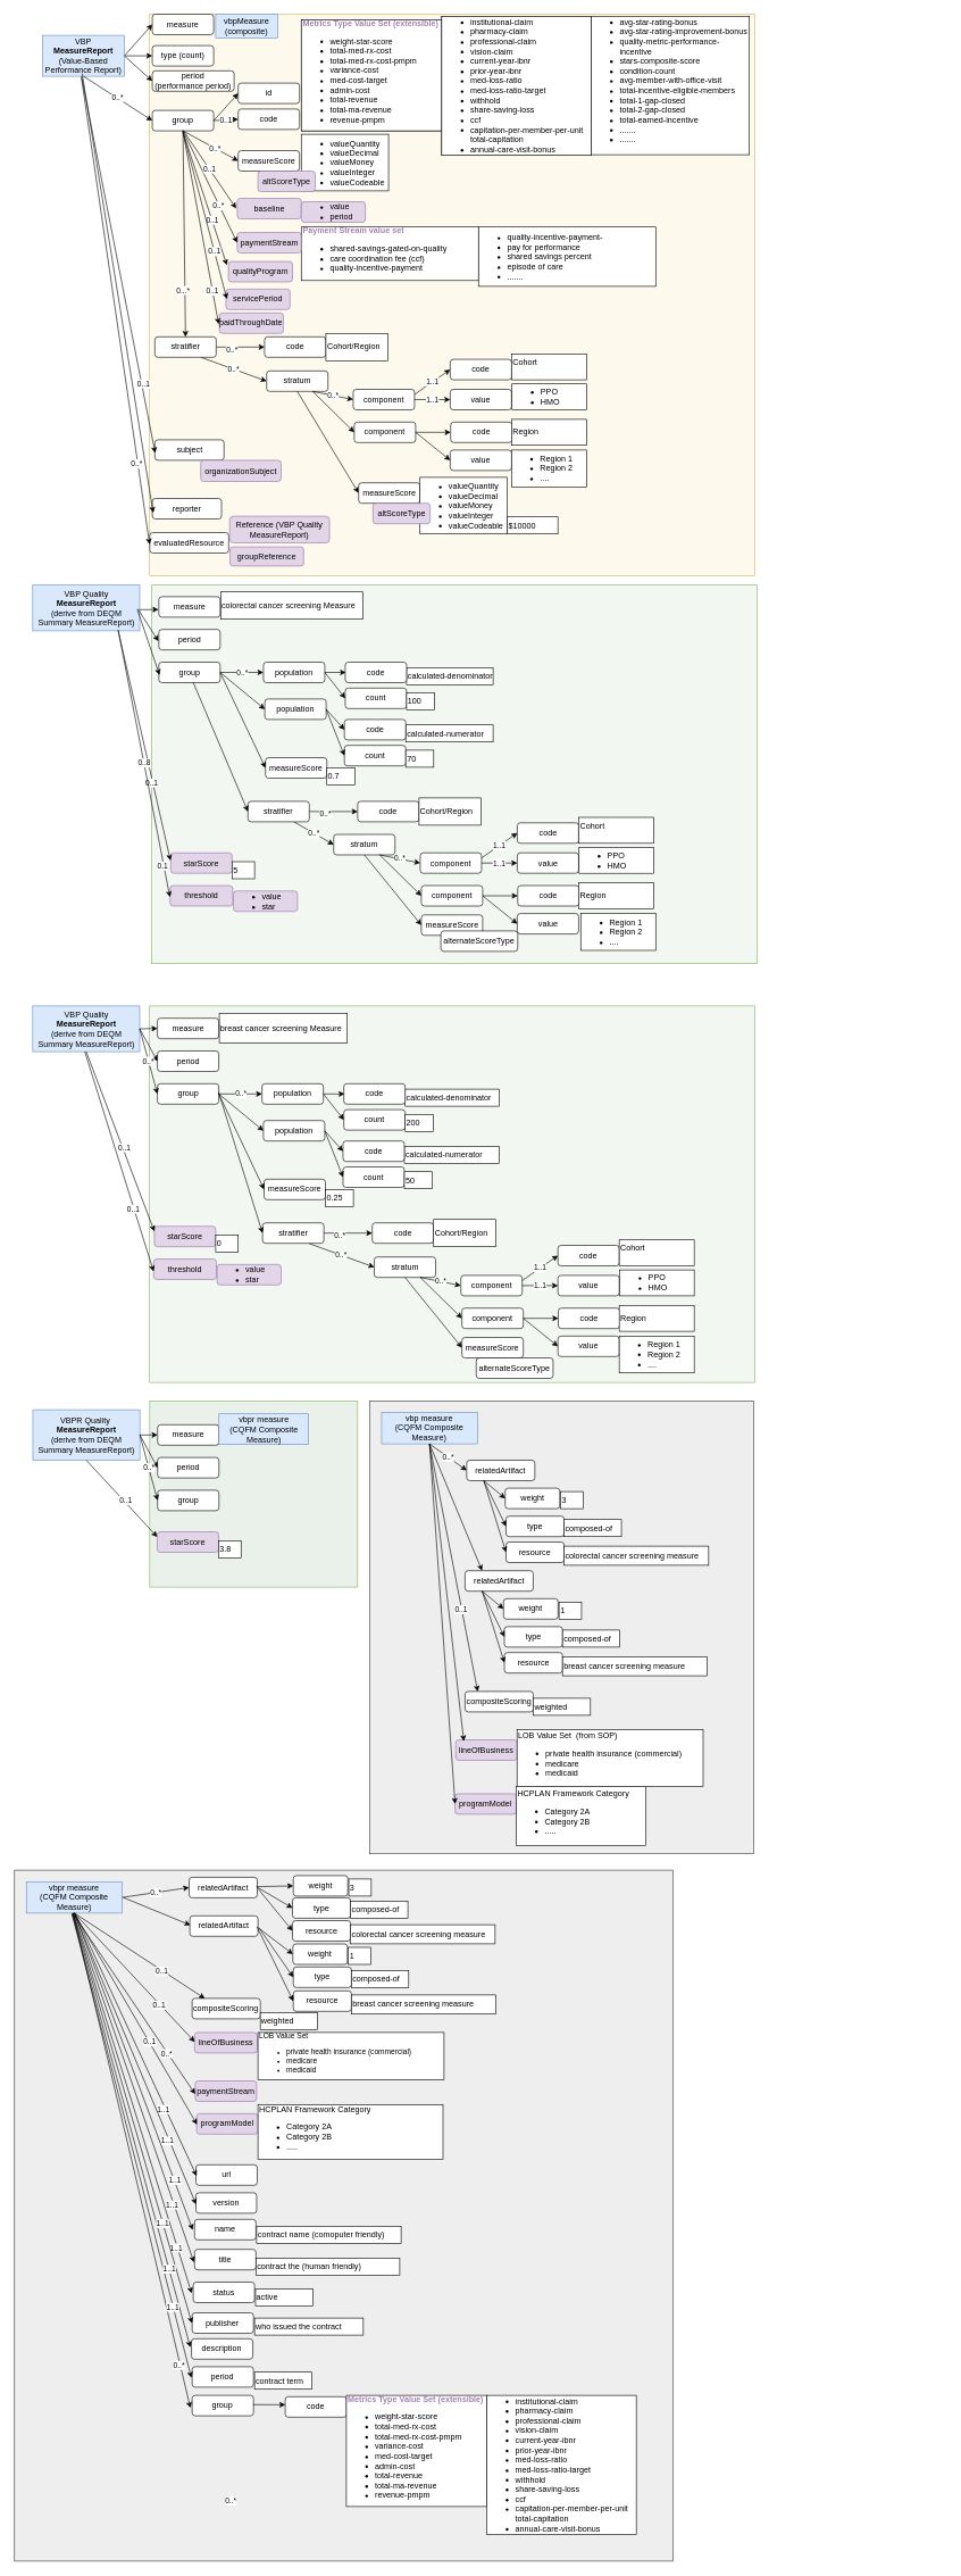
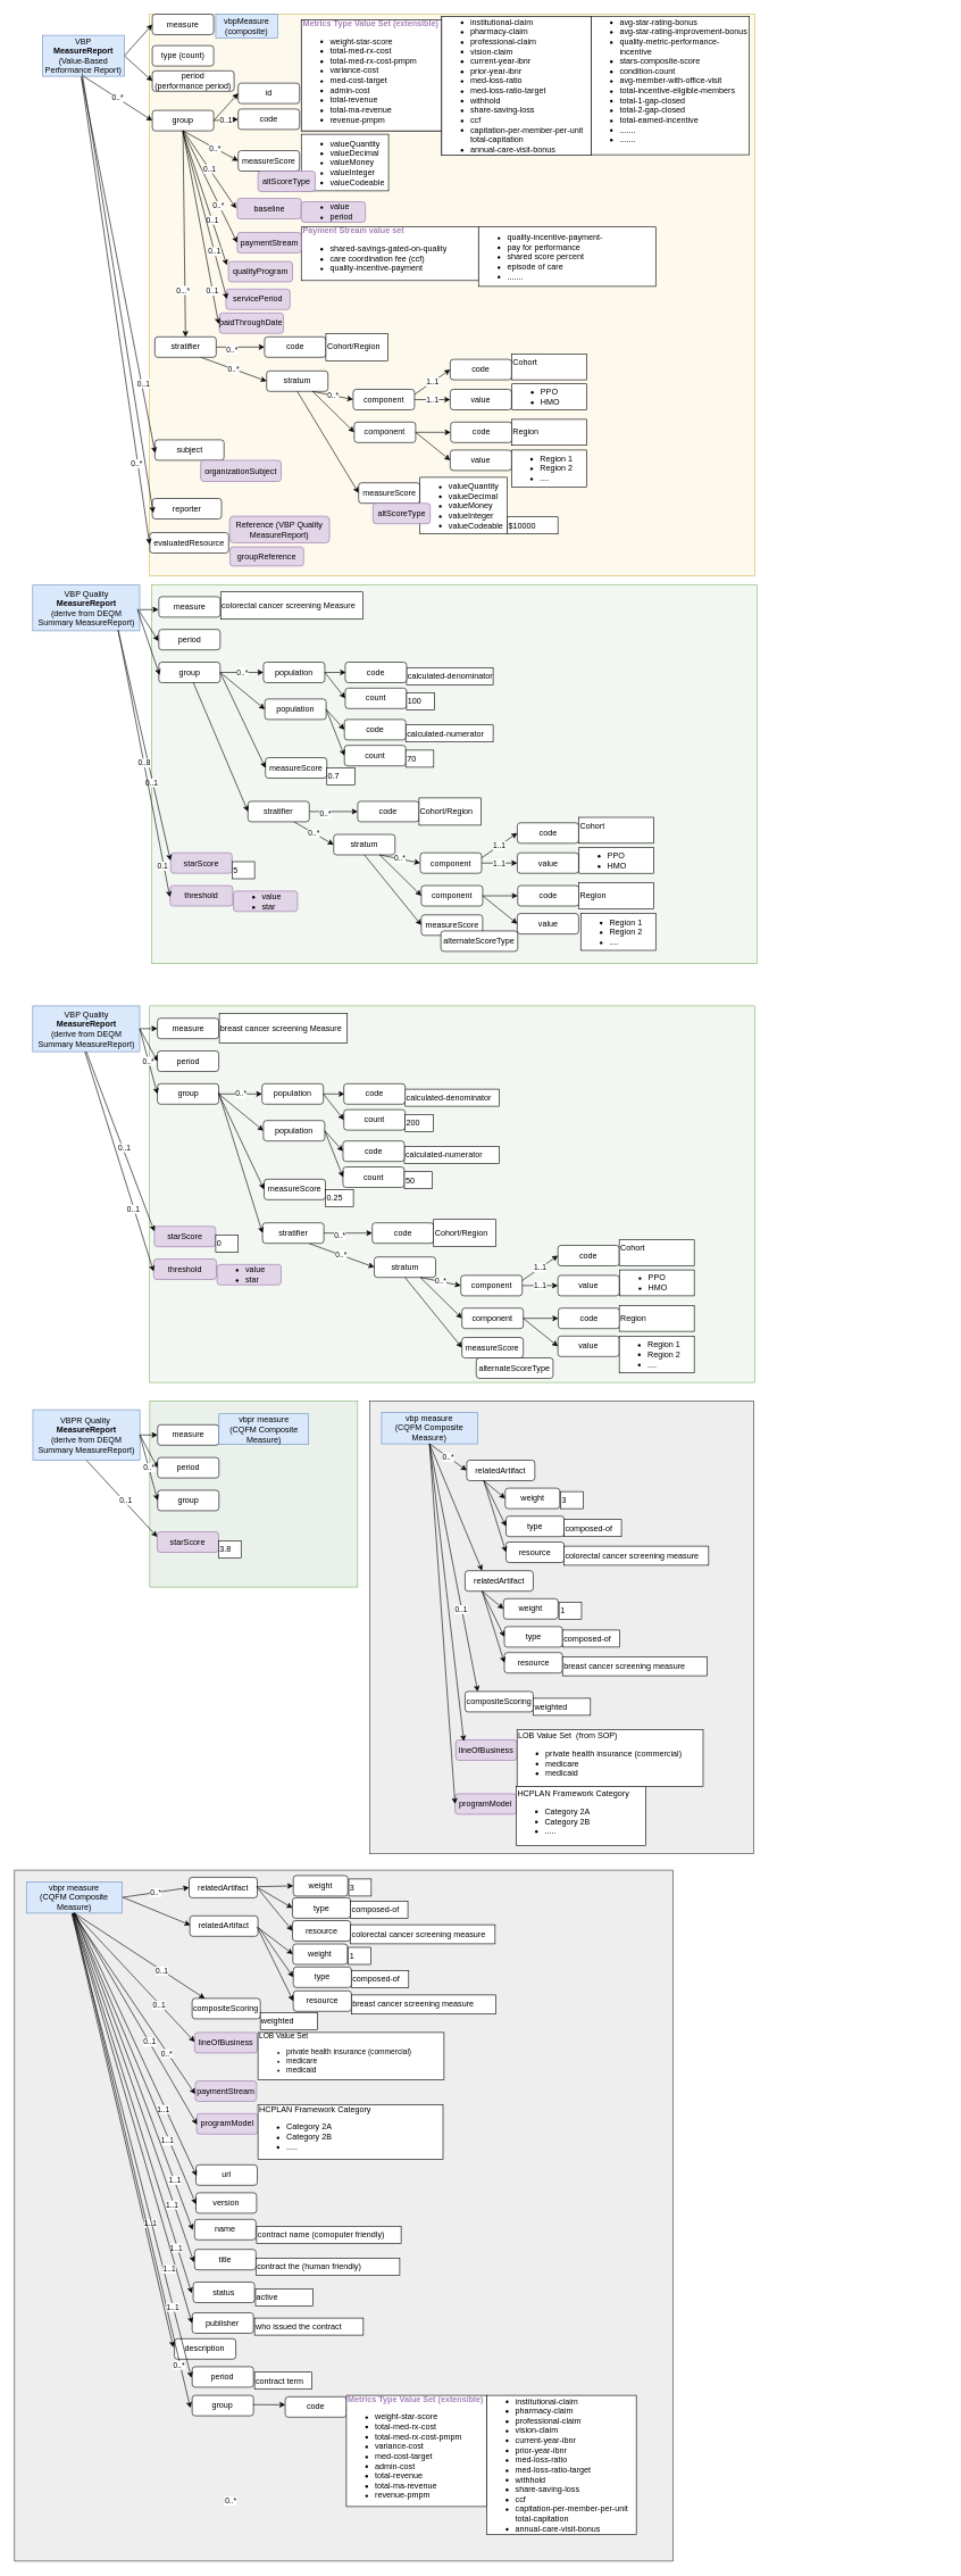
- <mxCell id="7" value="" style="endArrow=classic;html=1;rounded=0;exitX=1;exitY=0.5;exitDx=0;exitDy=0;entryX=0;entryY=0.5;entryDx=0;entryDy=0;" parent="1" source="8" target="5" edge="1"><mxGeometry width="50" height="50" relative="1" as="geometry"><mxPoint x="183" y="71" as="sourcePoint" /><mxPoint x="223" y="66" as="targetPoint" /></mxGeometry></mxCell>
- <mxCell id="58" value="&lt;ul&gt;&lt;li style=&quot;border-color: var(--border-color);&quot;&gt;&lt;span style=&quot;background-color: initial;&quot;&gt;quality-incentive-payment-&lt;/span&gt;&lt;br&gt;&lt;/li&gt;&lt;li style=&quot;border-color: var(--border-color);&quot;&gt;pay for performance&amp;nbsp;&lt;/li&gt;&lt;li style=&quot;border-color: var(--border-color);&quot;&gt;shared savings percent&lt;/li&gt;&lt;li style=&quot;border-color: var(--border-color);&quot;&gt;episode of care&lt;/li&gt;&lt;li style=&quot;border-color: var(--border-color);&quot;&gt;.......&lt;/li&gt;&lt;/ul&gt;&lt;blockquote style=&quot;margin: 0 0 0 40px; border: none; padding: 0px;&quot;&gt;&lt;/blockquote&gt;&lt;blockquote style=&quot;margin: 0 0 0 40px; border: none; padding: 0px;&quot;&gt;&lt;/blockquote&gt;&lt;blockquote style=&quot;margin: 0 0 0 40px; border: none; padding: 0px;&quot;&gt;&lt;/blockquote&gt;" style="rounded=0;whiteSpace=wrap;html=1;align=left;" parent="1" vertex="1"><mxGeometry x="701.6" y="332" width="260" height="87" as="geometry" /></mxCell>
+ <mxCell id="58" value="&lt;ul&gt;&lt;li style=&quot;border-color: var(--border-color);&quot;&gt;&lt;span style=&quot;background-color: initial;&quot;&gt;quality-incentive-payment-&lt;/span&gt;&lt;br&gt;&lt;/li&gt;&lt;li style=&quot;border-color: var(--border-color);&quot;&gt;pay for performance&amp;nbsp;&lt;/li&gt;&lt;li style=&quot;border-color: var(--border-color);&quot;&gt;shared score percent&lt;/li&gt;&lt;li style=&quot;border-color: var(--border-color);&quot;&gt;episode of care&lt;/li&gt;&lt;li style=&quot;border-color: var(--border-color);&quot;&gt;.......&lt;/li&gt;&lt;/ul&gt;&lt;blockquote style=&quot;margin: 0 0 0 40px; border: none; padding: 0px;&quot;&gt;&lt;/blockquote&gt;&lt;blockquote style=&quot;margin: 0 0 0 40px; border: none; padding: 0px;&quot;&gt;&lt;/blockquote&gt;&lt;blockquote style=&quot;margin: 0 0 0 40px; border: none; padding: 0px;&quot;&gt;&lt;/blockquote&gt;" style="rounded=0;whiteSpace=wrap;html=1;align=left;" parent="1" vertex="1"><mxGeometry x="701.6" y="332" width="260" height="87" as="geometry" /></mxCell>
- <mxCell id="326" value="description" style="rounded=1;whiteSpace=wrap;html=1;" vertex="1" parent="1"><mxGeometry x="280.45" y="3428" width="90" height="30" as="geometry" /></mxCell>
+ <mxCell id="326" value="description" style="rounded=1;whiteSpace=wrap;html=1;" vertex="1" parent="1"><mxGeometry x="255.45" y="3428" width="90" height="30" as="geometry" /></mxCell>
